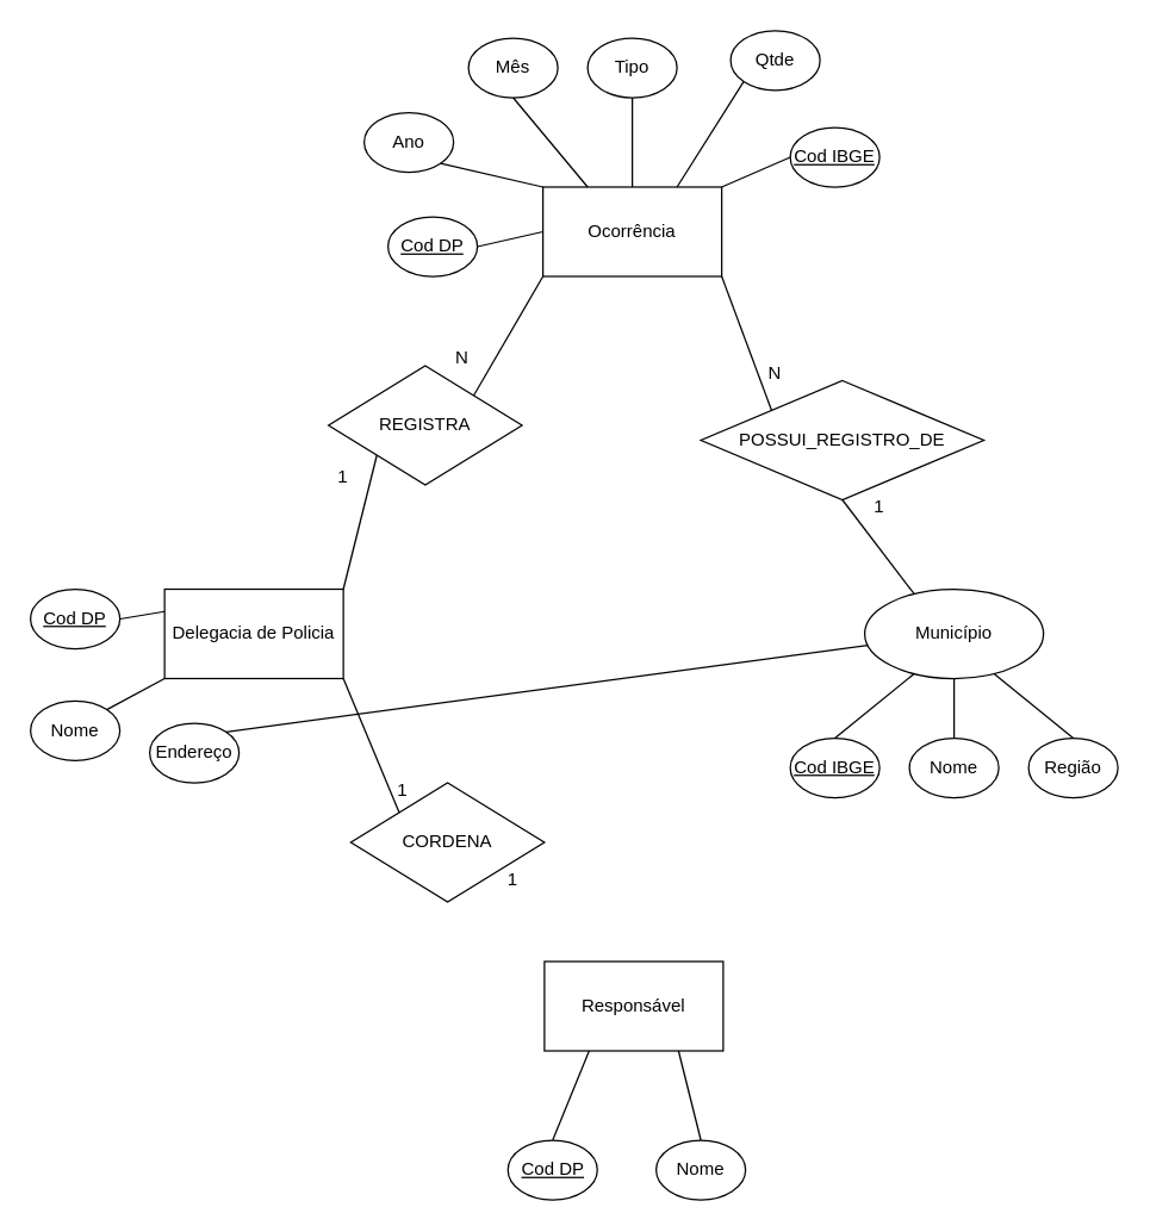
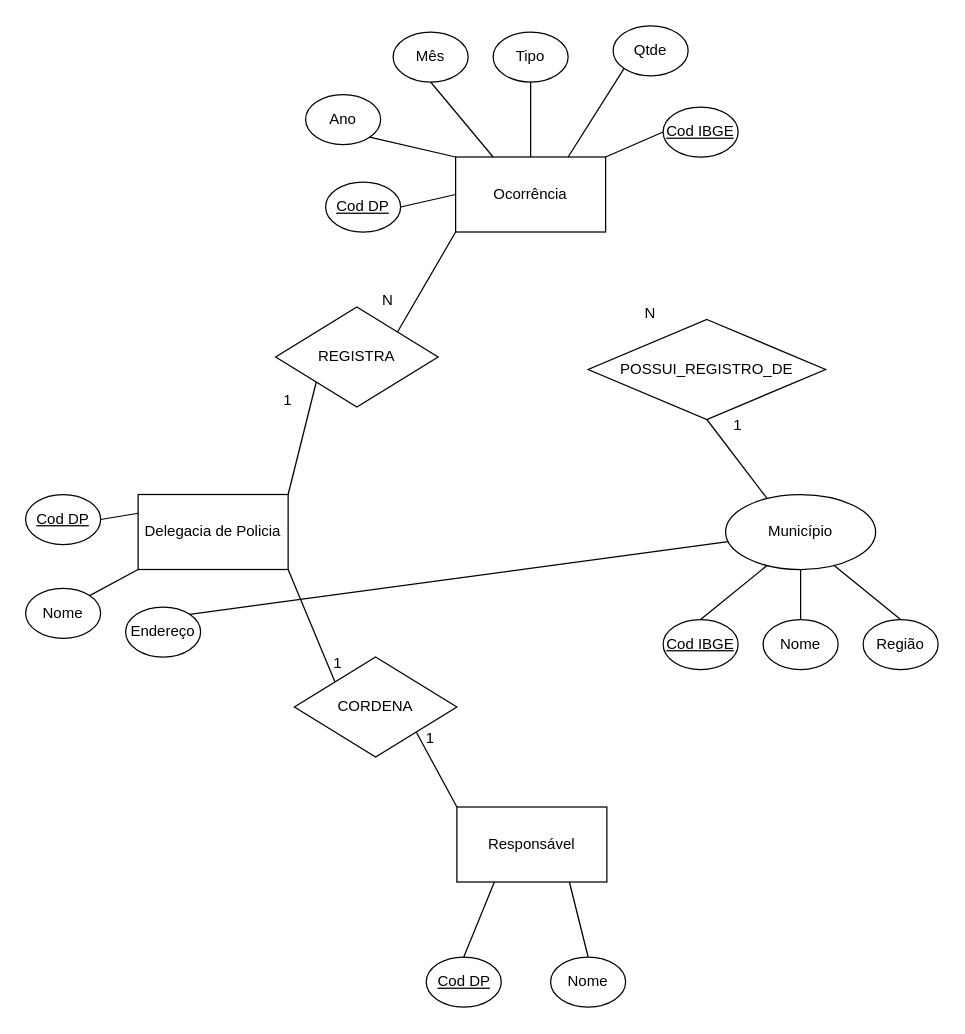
- <mxCell id="30" value="" style="endArrow=none;html=1;rounded=0;entryX=0;entryY=0;entryDx=0;entryDy=0;exitX=1;exitY=1;exitDx=0;exitDy=0;" edge="1" parent="1" source="2" target="29"><mxGeometry width="50" height="50" relative="1" as="geometry"><mxPoint x="240" y="405" as="sourcePoint" /><mxPoint x="263" y="315" as="targetPoint" /></mxGeometry></mxCell>
+ <mxCell id="40" value="" style="endArrow=none;html=1;rounded=0;entryX=1;entryY=1;entryDx=0;entryDy=0;exitX=0;exitY=0;exitDx=0;exitDy=0;" edge="1" parent="1" source="21" target="38"><mxGeometry width="50" height="50" relative="1" as="geometry"><mxPoint x="278" y="555" as="sourcePoint" /><mxPoint x="240" y="465" as="targetPoint" /></mxGeometry></mxCell>
